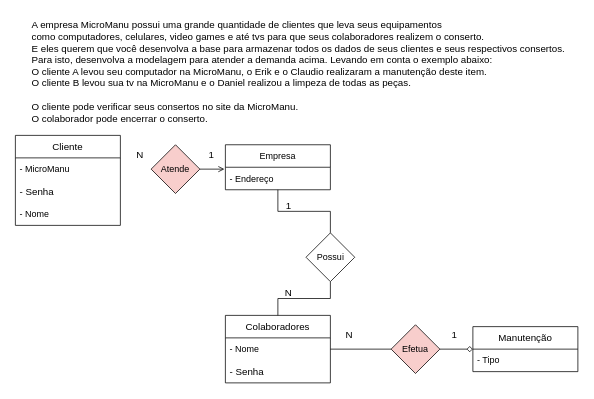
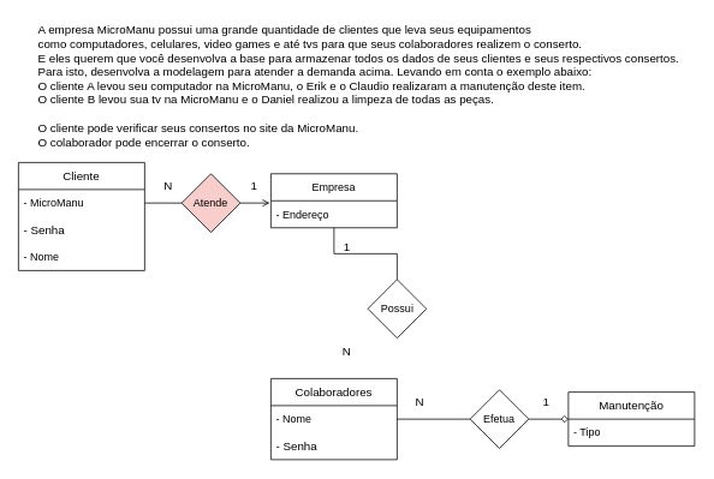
+ <mxCell id="14" style="edgeStyle=orthogonalEdgeStyle;rounded=0;orthogonalLoop=1;jettySize=auto;html=1;entryX=1;entryY=0.5;entryDx=0;entryDy=0;endArrow=none;endFill=0;" edge="1" parent="1" source="16" target="4"><mxGeometry relative="1" as="geometry" /></mxCell>
- <mxCell id="18" style="edgeStyle=orthogonalEdgeStyle;rounded=0;orthogonalLoop=1;jettySize=auto;html=1;exitX=0.5;exitY=1;exitDx=0;exitDy=0;entryX=0.5;entryY=0;entryDx=0;entryDy=0;endArrow=none;endFill=0;" edge="1" parent="1" source="19" target="9"><mxGeometry relative="1" as="geometry" /></mxCell>
- <mxCell id="22" value="Efetua" style="rhombus;whiteSpace=wrap;html=1;fillColor=#f8cecc;" vertex="1" parent="1"><mxGeometry x="521" y="432.5" width="65" height="65" as="geometry" /></mxCell>
+ <mxCell id="22" value="Efetua" style="rhombus;whiteSpace=wrap;html=1;" vertex="1" parent="1"><mxGeometry x="521" y="432.5" width="65" height="65" as="geometry" /></mxCell>
